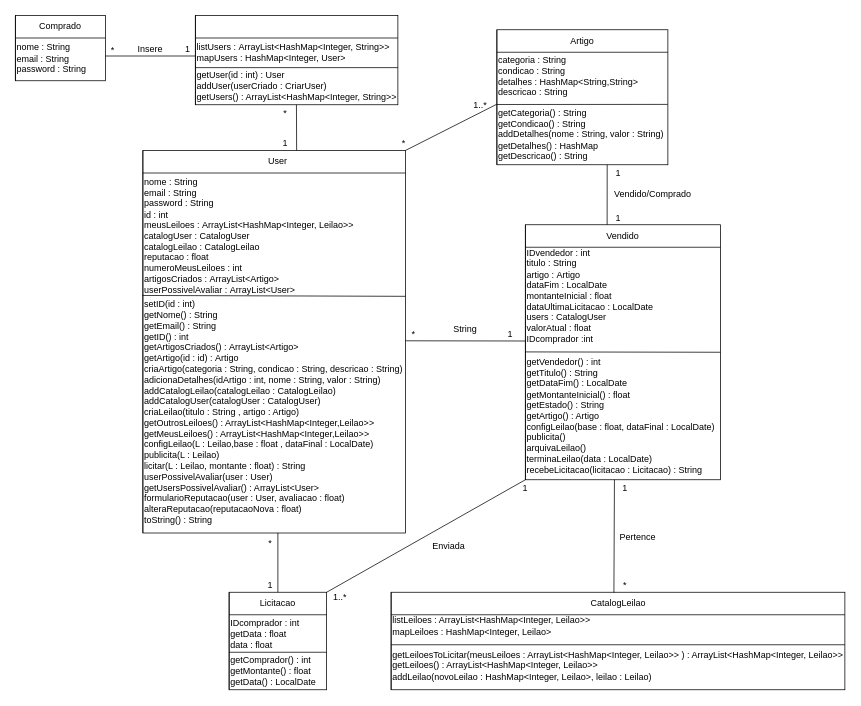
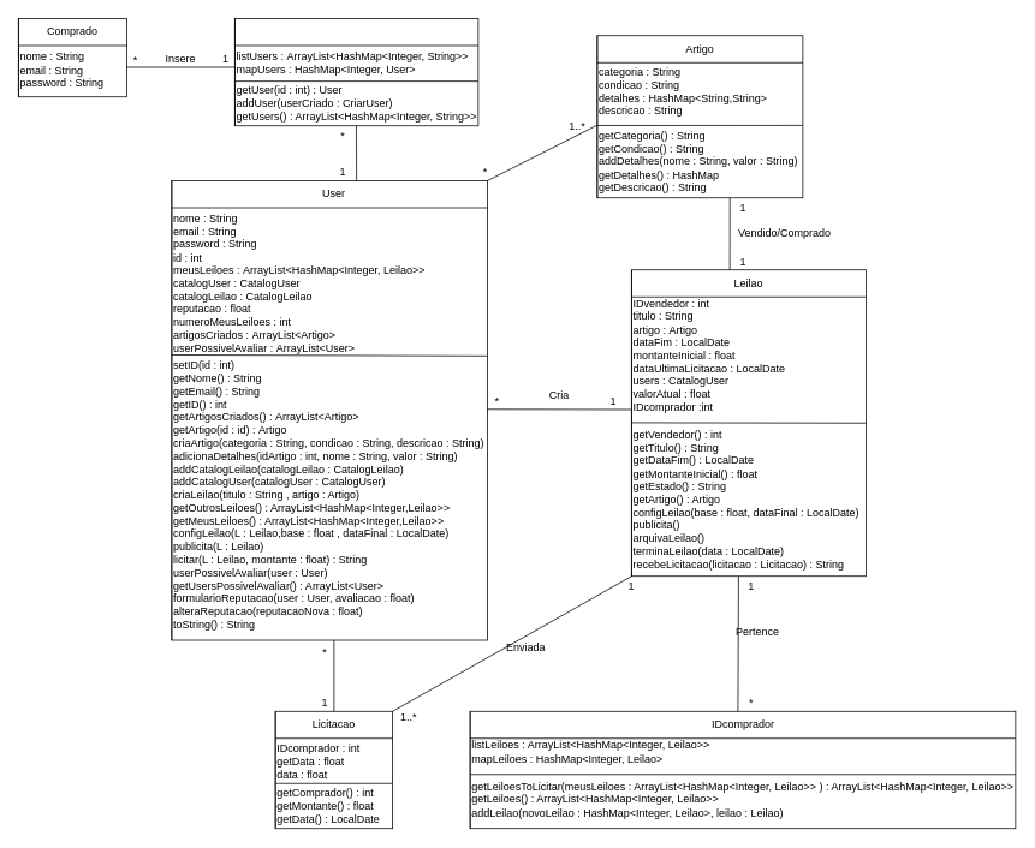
- <mxCell id="10" value="Vendido" style="text;html=1;strokeColor=none;fillColor=none;align=center;verticalAlign=middle;whiteSpace=wrap;rounded=0;" vertex="1" parent="1"><mxGeometry x="800" y="299" width="60" height="30" as="geometry" /></mxCell>
+ <mxCell id="10" value="Leilao" style="text;html=1;strokeColor=none;fillColor=none;align=center;verticalAlign=middle;whiteSpace=wrap;rounded=0;" vertex="1" parent="1"><mxGeometry x="800" y="299" width="60" height="30" as="geometry" /></mxCell>
- <mxCell id="33" value="String" style="text;html=1;strokeColor=none;fillColor=none;align=center;verticalAlign=middle;whiteSpace=wrap;rounded=0;" vertex="1" parent="1"><mxGeometry x="590" y="424" width="60" height="30" as="geometry" /></mxCell>
+ <mxCell id="33" value="Cria" style="text;html=1;strokeColor=none;fillColor=none;align=center;verticalAlign=middle;whiteSpace=wrap;rounded=0;" vertex="1" parent="1"><mxGeometry x="590" y="424" width="60" height="30" as="geometry" /></mxCell>
- <mxCell id="36" value="Pertence" style="text;html=1;strokeColor=none;fillColor=none;align=center;verticalAlign=middle;whiteSpace=wrap;rounded=0;" vertex="1" parent="1"><mxGeometry x="820" y="701" width="60" height="30" as="geometry" /></mxCell>
+ <mxCell id="36" value="Pertence" style="text;html=1;strokeColor=none;fillColor=none;align=center;verticalAlign=middle;whiteSpace=wrap;rounded=0;" vertex="1" parent="1"><mxGeometry x="810" y="686" width="60" height="30" as="geometry" /></mxCell>
- <mxCell id="34" value="Enviada" style="text;html=1;strokeColor=none;fillColor=none;align=center;verticalAlign=middle;whiteSpace=wrap;rounded=0;" vertex="1" parent="1"><mxGeometry x="568" y="717.5" width="60" height="20" as="geometry" /></mxCell>
+ <mxCell id="34" value="Enviada" style="text;html=1;strokeColor=none;fillColor=none;align=center;verticalAlign=middle;whiteSpace=wrap;rounded=0;" vertex="1" parent="1"><mxGeometry x="553" y="707.5" width="60" height="20" as="geometry" /></mxCell>
- <mxCell id="61" value="CatalogLeilao" style="text;html=1;strokeColor=none;fillColor=none;align=center;verticalAlign=middle;whiteSpace=wrap;rounded=0;" vertex="1" parent="1"><mxGeometry x="793.5" y="789" width="60" height="30" as="geometry" /></mxCell>
+ <mxCell id="61" value="IDcomprador" style="text;html=1;strokeColor=none;fillColor=none;align=center;verticalAlign=middle;whiteSpace=wrap;rounded=0;" vertex="1" parent="1"><mxGeometry x="793.5" y="789" width="60" height="30" as="geometry" /></mxCell>
